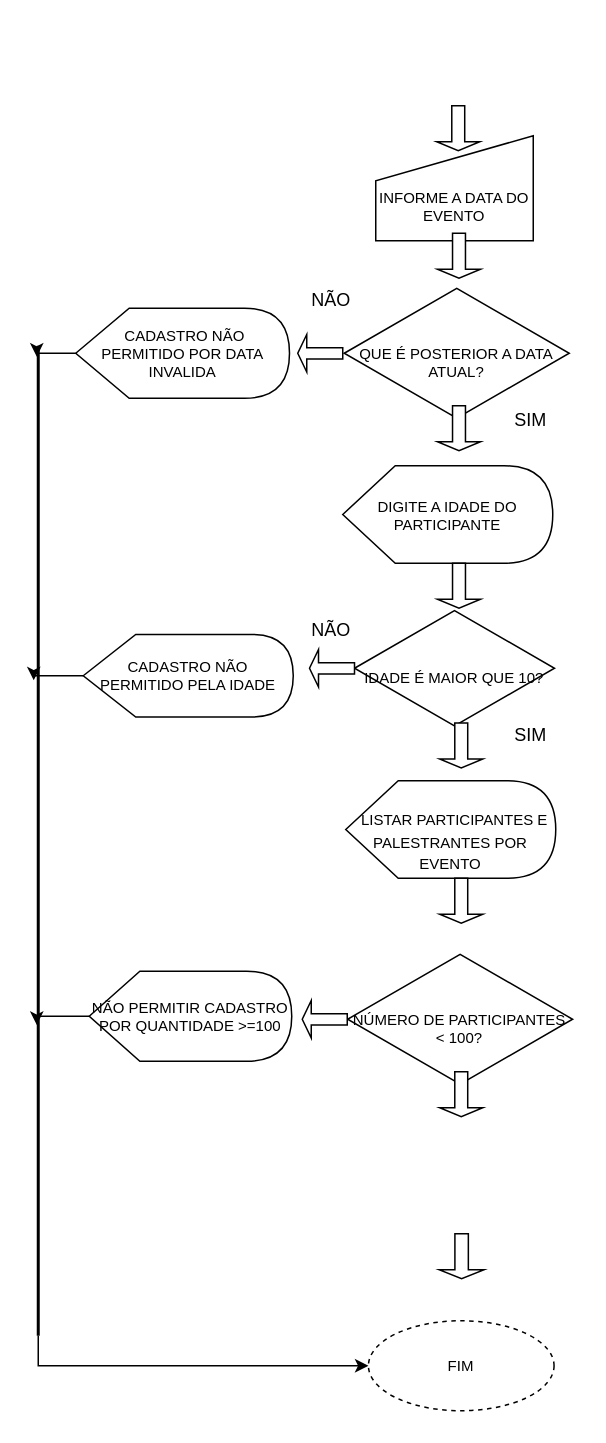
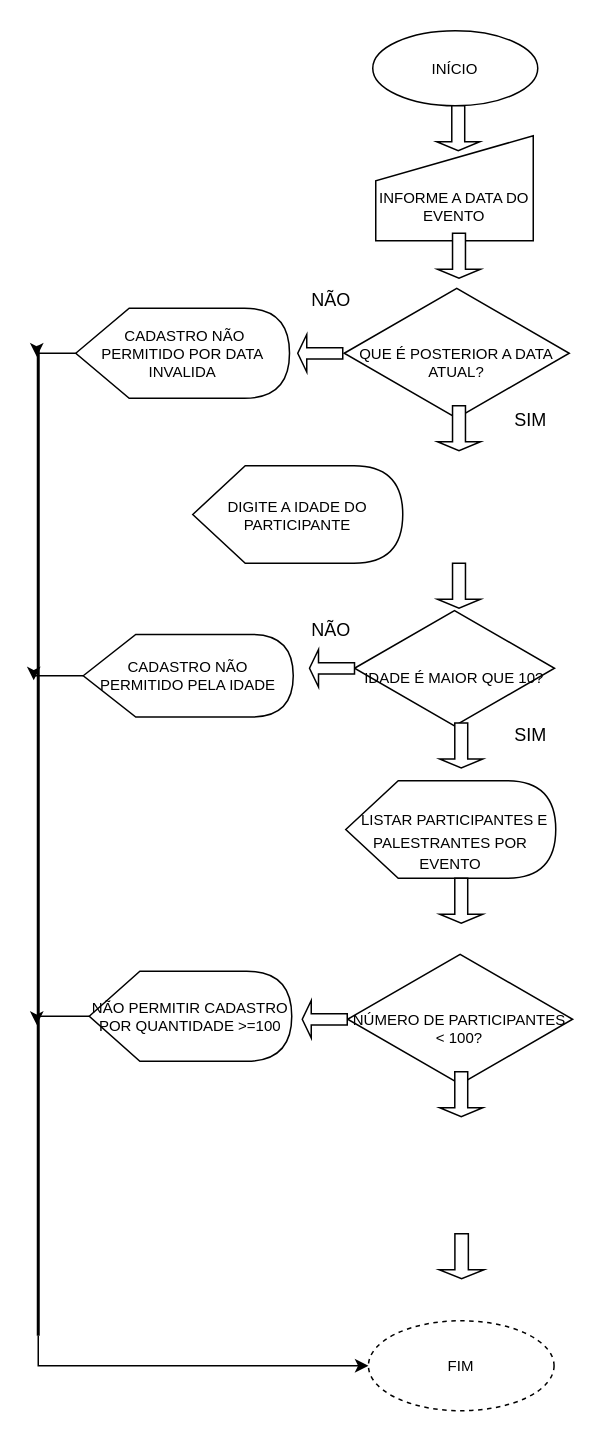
+ <mxCell id="2" value="INÍCIO" style="ellipse;whiteSpace=wrap;html=1;fontSize=10;" vertex="1" parent="1"><mxGeometry x="248" y="20" width="110" height="50" as="geometry" /></mxCell>
- <mxCell id="9" value="DIGITE A IDADE DO PARTICIPANTE" style="shape=display;whiteSpace=wrap;html=1;fontSize=10;" vertex="1" parent="1"><mxGeometry x="228" y="310" width="140" height="65" as="geometry" /></mxCell>
+ <mxCell id="9" value="DIGITE A IDADE DO PARTICIPANTE" style="shape=display;whiteSpace=wrap;html=1;fontSize=10;" vertex="1" parent="1"><mxGeometry x="128" y="310" width="140" height="65" as="geometry" /></mxCell>
